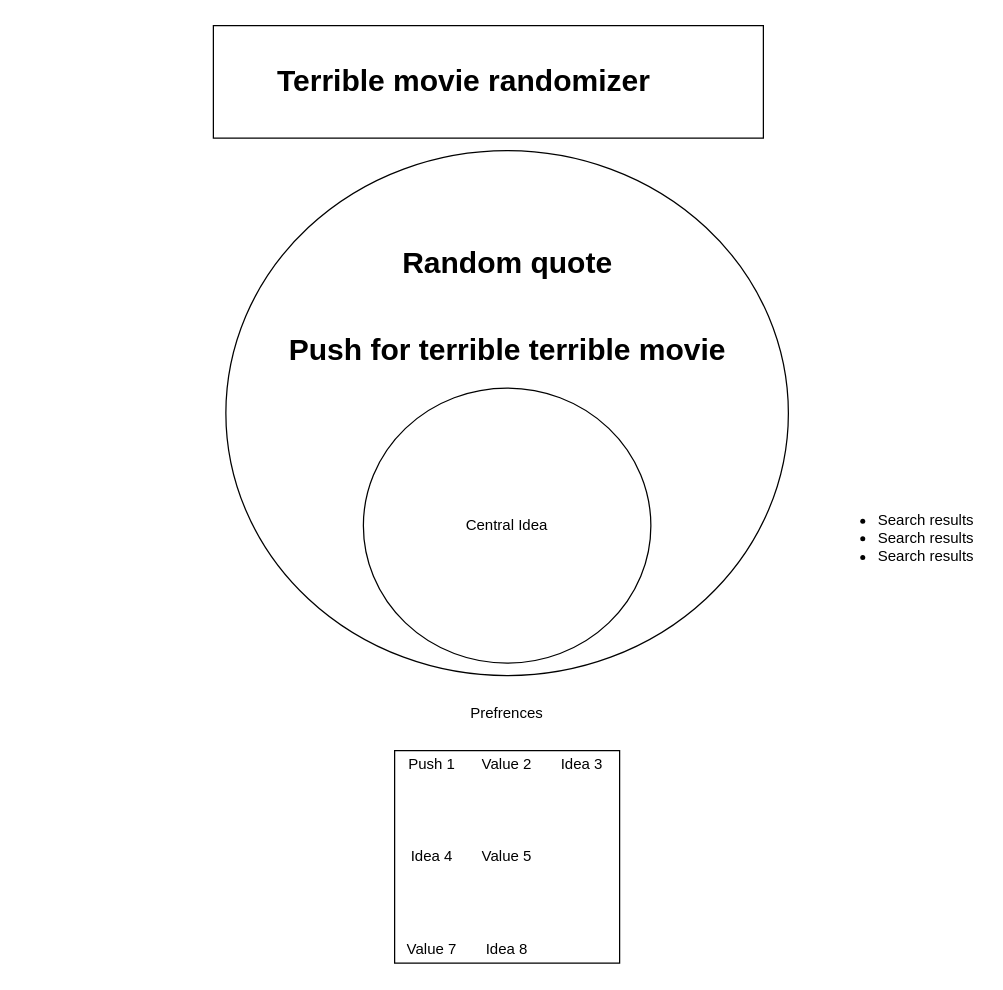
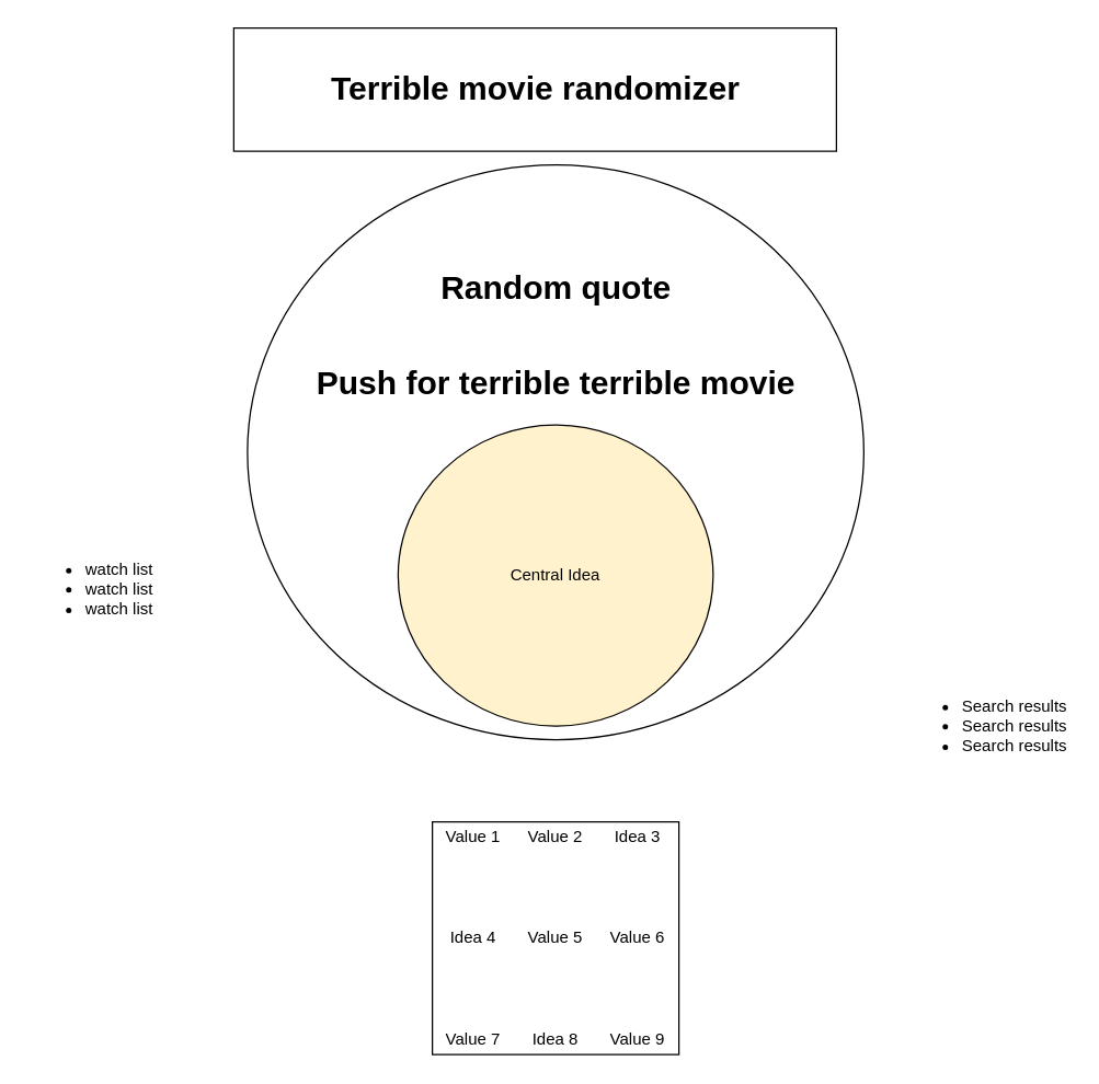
- <mxCell id="3" value="Terrible movie randomizer" style="text;strokeColor=none;fillColor=none;html=1;fontSize=24;fontStyle=1;verticalAlign=middle;align=center;" parent="1" vertex="1"><mxGeometry x="185" y="45" width="370" height="40" as="geometry" /></mxCell>
+ <mxCell id="3" value="Terrible movie randomizer" style="text;strokeColor=none;fillColor=none;html=1;fontSize=24;fontStyle=1;verticalAlign=middle;align=center;" parent="1" vertex="1"><mxGeometry x="205" y="45" width="370" height="40" as="geometry" /></mxCell>
- <mxCell id="8" value="Central Idea" style="ellipse;whiteSpace=wrap;html=1;align=center;newEdgeStyle={&quot;edgeStyle&quot;:&quot;entityRelationEdgeStyle&quot;,&quot;startArrow&quot;:&quot;none&quot;,&quot;endArrow&quot;:&quot;none&quot;,&quot;segment&quot;:10,&quot;curved&quot;:1};treeFolding=1;treeMoving=1;" vertex="1" parent="1"><mxGeometry x="290" y="310" width="230" height="220" as="geometry" /></mxCell>
+ <mxCell id="8" value="Central Idea" style="ellipse;whiteSpace=wrap;html=1;align=center;newEdgeStyle={&quot;edgeStyle&quot;:&quot;entityRelationEdgeStyle&quot;,&quot;startArrow&quot;:&quot;none&quot;,&quot;endArrow&quot;:&quot;none&quot;,&quot;segment&quot;:10,&quot;curved&quot;:1};treeFolding=1;treeMoving=1;fillColor=#fff2cc;" vertex="1" parent="1"><mxGeometry x="290" y="310" width="230" height="220" as="geometry" /></mxCell>
+ <mxCell id="5" value="&lt;ul&gt;&lt;li&gt;watch list&lt;/li&gt;&lt;li&gt;watch list&amp;nbsp;&lt;/li&gt;&lt;li&gt;watch list&lt;/li&gt;&lt;/ul&gt;" style="text;strokeColor=none;fillColor=none;html=1;whiteSpace=wrap;verticalAlign=middle;overflow=hidden;" parent="1" vertex="1"><mxGeometry x="20" y="190" width="120" height="480" as="geometry" /></mxCell>
- <mxCell id="6" value="&lt;ul&gt;&lt;li&gt;Search results&lt;/li&gt;&lt;li&gt;Search results&lt;/li&gt;&lt;li&gt;Search results&lt;/li&gt;&lt;/ul&gt;" style="text;strokeColor=none;fillColor=none;html=1;whiteSpace=wrap;verticalAlign=middle;overflow=hidden;" parent="1" vertex="1"><mxGeometry x="660" y="190" width="120" height="480" as="geometry" /></mxCell>
+ <mxCell id="6" value="&lt;ul&gt;&lt;li&gt;Search results&lt;/li&gt;&lt;li&gt;Search results&lt;/li&gt;&lt;li&gt;Search results&lt;/li&gt;&lt;/ul&gt;" style="text;strokeColor=none;fillColor=none;html=1;whiteSpace=wrap;verticalAlign=middle;overflow=hidden;" parent="1" vertex="1"><mxGeometry x="660" y="290" width="120" height="480" as="geometry" /></mxCell>
- <mxCell id="22" value="Prefrences" style="text;html=1;strokeColor=none;fillColor=none;align=center;verticalAlign=middle;whiteSpace=wrap;overflow=hidden;" vertex="1" parent="1"><mxGeometry x="320" y="550" width="170" height="40" as="geometry" /></mxCell>
- <mxCell id="11" value="Push 1" style="shape=partialRectangle;html=1;whiteSpace=wrap;connectable=0;fillColor=none;top=0;left=0;bottom=0;right=0;overflow=hidden;pointerEvents=1;" vertex="1" parent="10"><mxGeometry width="60" height="22" as="geometry"><mxRectangle width="60" height="22" as="alternateBounds" /></mxGeometry></mxCell>
+ <mxCell id="11" value="Value 1" style="shape=partialRectangle;html=1;whiteSpace=wrap;connectable=0;fillColor=none;top=0;left=0;bottom=0;right=0;overflow=hidden;pointerEvents=1;" vertex="1" parent="10"><mxGeometry width="60" height="22" as="geometry"><mxRectangle width="60" height="22" as="alternateBounds" /></mxGeometry></mxCell>
+ <mxCell id="17" value="Value 6" style="shape=partialRectangle;html=1;whiteSpace=wrap;connectable=0;fillColor=none;top=0;left=0;bottom=0;right=0;overflow=hidden;pointerEvents=1;" vertex="1" parent="14"><mxGeometry x="120" width="60" height="126" as="geometry"><mxRectangle width="60" height="126" as="alternateBounds" /></mxGeometry></mxCell>
+ <mxCell id="21" value="Value 9" style="shape=partialRectangle;html=1;whiteSpace=wrap;connectable=0;fillColor=none;top=0;left=0;bottom=0;right=0;overflow=hidden;pointerEvents=1;" vertex="1" parent="18"><mxGeometry x="120" width="60" height="22" as="geometry"><mxRectangle width="60" height="22" as="alternateBounds" /></mxGeometry></mxCell>
